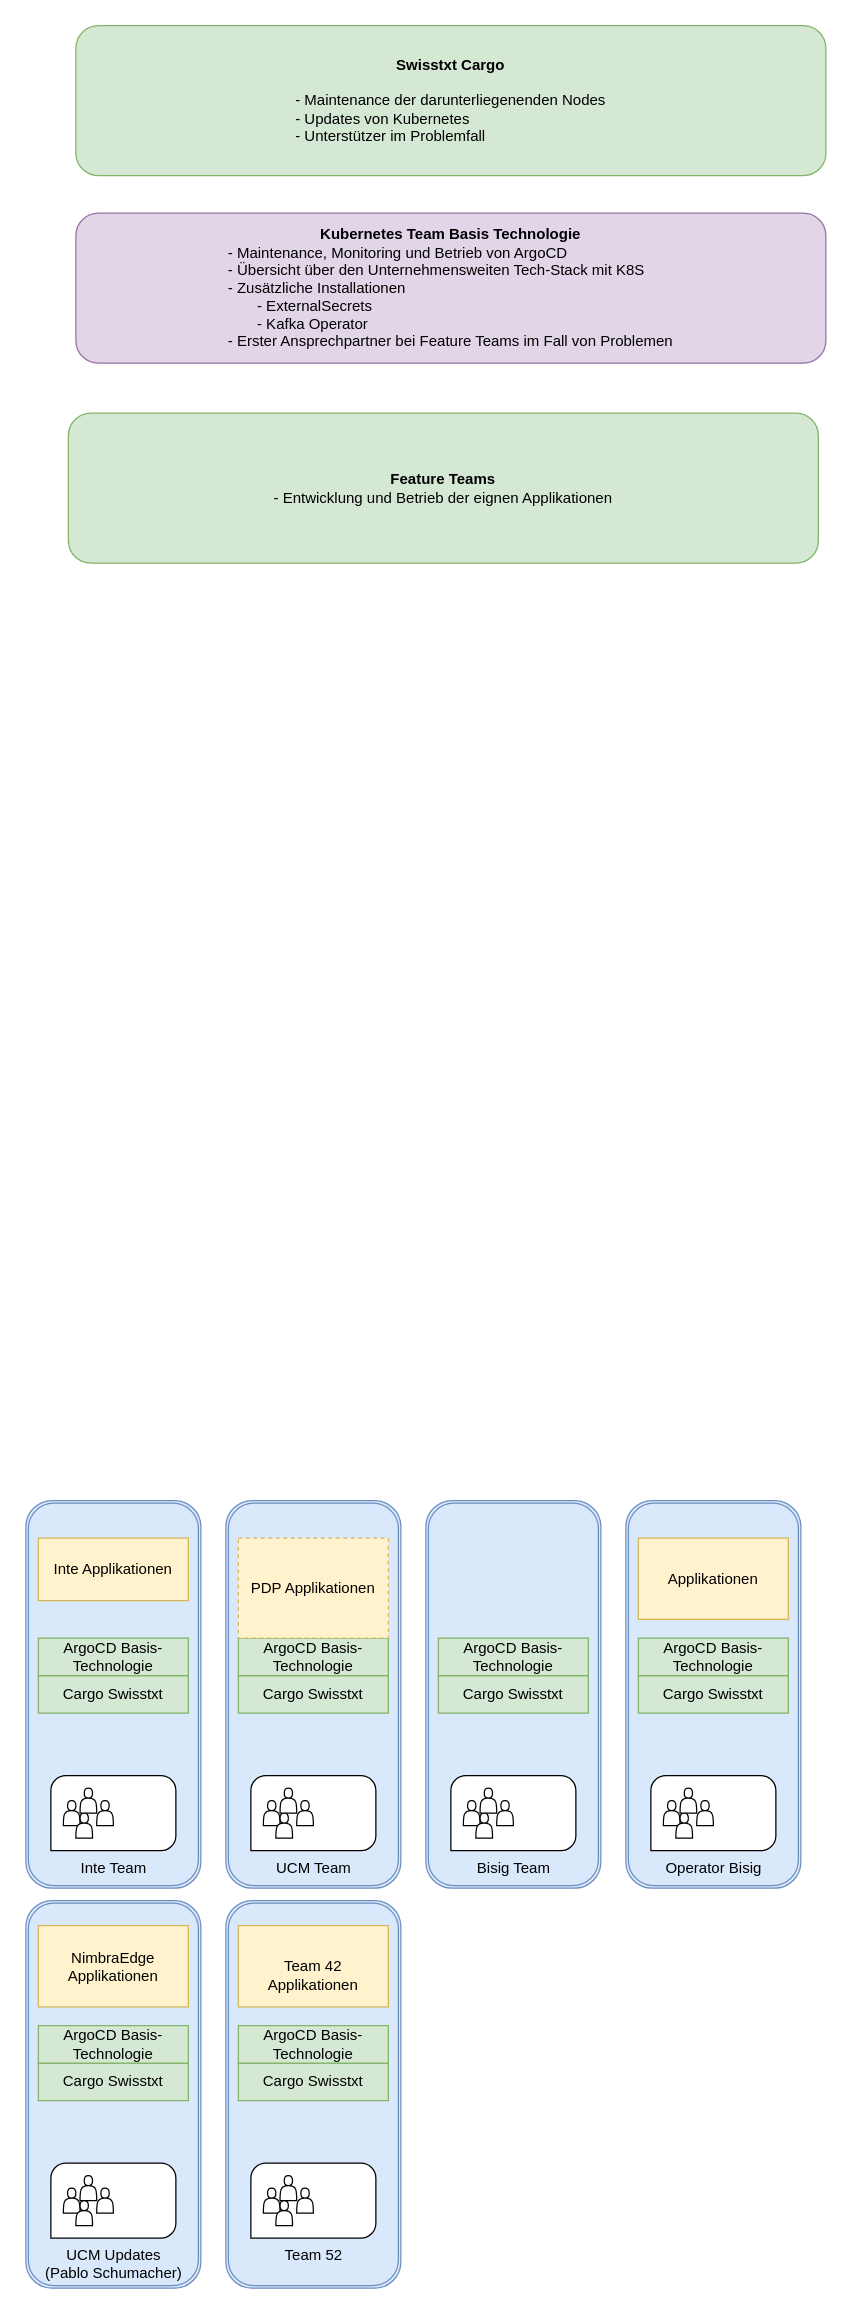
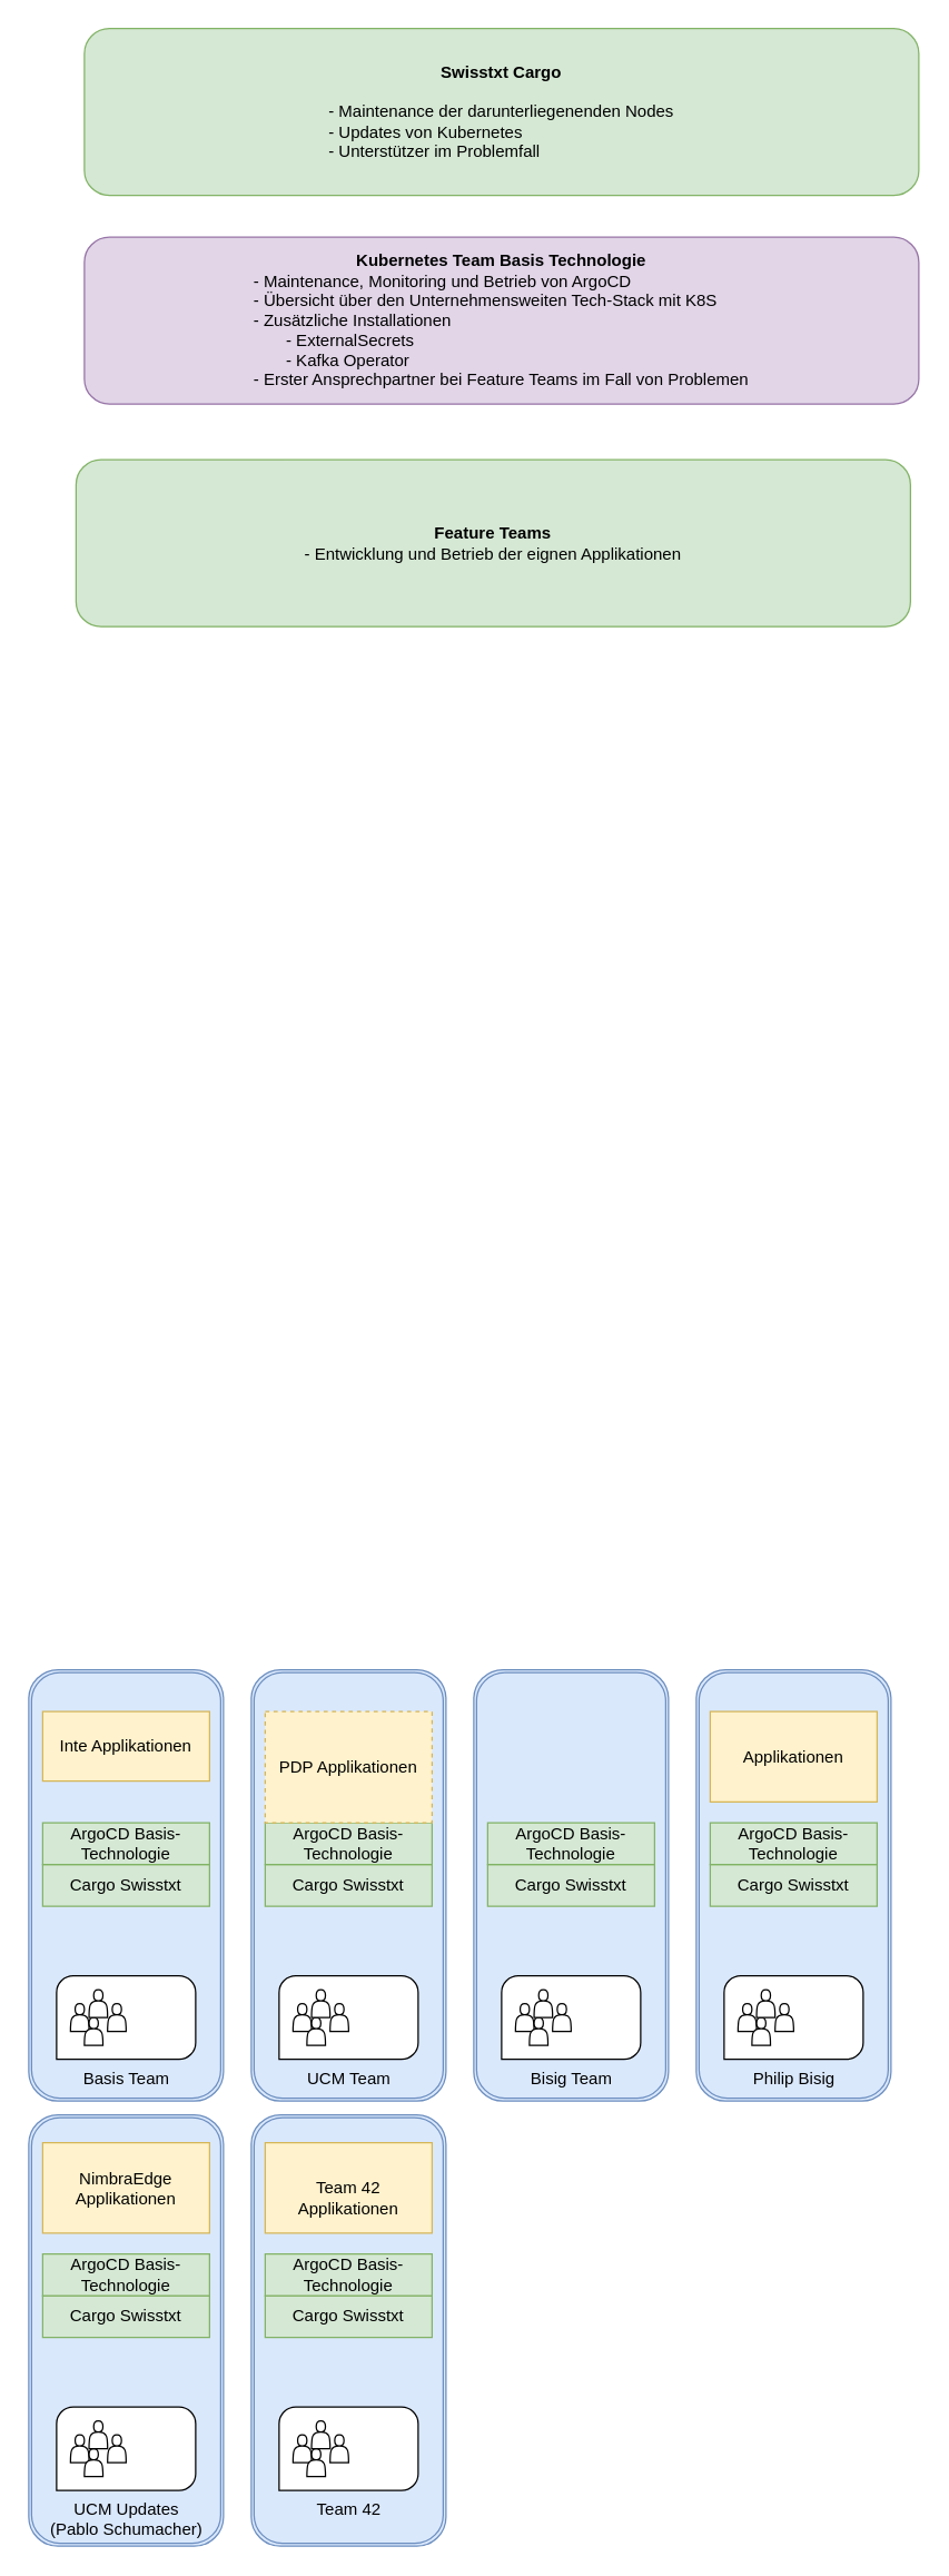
- <mxCell id="8" value="Inte Team" style="verticalLabelPosition=bottom;verticalAlign=top;html=1;shape=mxgraph.basic.three_corner_round_rect;dx=6;" parent="1" vertex="1"><mxGeometry x="40" y="1420" width="100" height="60" as="geometry" /></mxCell>
+ <mxCell id="8" value="Basis Team" style="verticalLabelPosition=bottom;verticalAlign=top;html=1;shape=mxgraph.basic.three_corner_round_rect;dx=6;" parent="1" vertex="1"><mxGeometry x="40" y="1420" width="100" height="60" as="geometry" /></mxCell>
- <mxCell id="31" value="Operator Bisig" style="verticalLabelPosition=bottom;verticalAlign=top;html=1;shape=mxgraph.basic.three_corner_round_rect;dx=6;" parent="1" vertex="1"><mxGeometry x="520" y="1420" width="100" height="60" as="geometry" /></mxCell>
+ <mxCell id="31" value="Philip Bisig" style="verticalLabelPosition=bottom;verticalAlign=top;html=1;shape=mxgraph.basic.three_corner_round_rect;dx=6;" parent="1" vertex="1"><mxGeometry x="520" y="1420" width="100" height="60" as="geometry" /></mxCell>
- <mxCell id="47" value="Team 52" style="verticalLabelPosition=bottom;verticalAlign=top;html=1;shape=mxgraph.basic.three_corner_round_rect;dx=6;" parent="1" vertex="1"><mxGeometry x="200" y="1730" width="100" height="60" as="geometry" /></mxCell>
+ <mxCell id="47" value="Team 42" style="verticalLabelPosition=bottom;verticalAlign=top;html=1;shape=mxgraph.basic.three_corner_round_rect;dx=6;" parent="1" vertex="1"><mxGeometry x="200" y="1730" width="100" height="60" as="geometry" /></mxCell>
